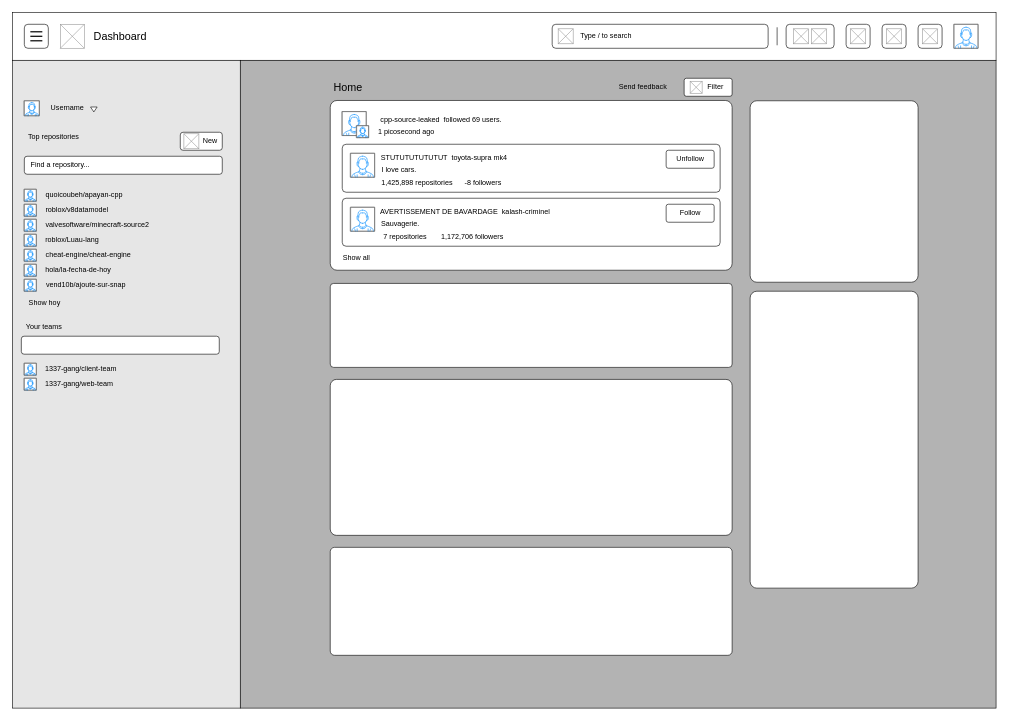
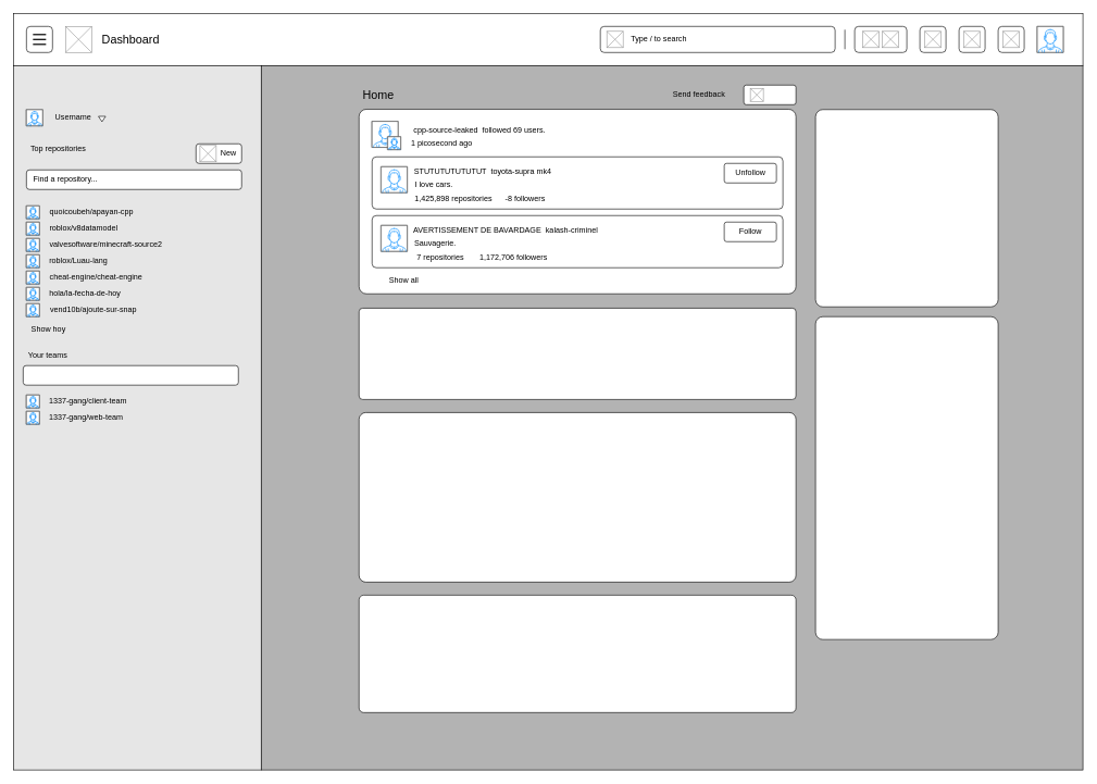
- <mxCell id="64" value="Filter" style="text;html=1;align=center;verticalAlign=middle;whiteSpace=wrap;rounded=0;" vertex="1" parent="1"><mxGeometry x="1170" y="130" width="45" height="30" as="geometry" /></mxCell>
- <mxCell id="85" value="Show all" style="text;html=1;align=center;verticalAlign=middle;whiteSpace=wrap;rounded=0;" vertex="1" parent="1"><mxGeometry x="569" y="419" width="50" height="20" as="geometry" /></mxCell>
+ <mxCell id="85" value="Show all" style="text;html=1;align=center;verticalAlign=middle;whiteSpace=wrap;rounded=0;" vertex="1" parent="1"><mxGeometry x="594" y="419" width="50" height="20" as="geometry" /></mxCell>
